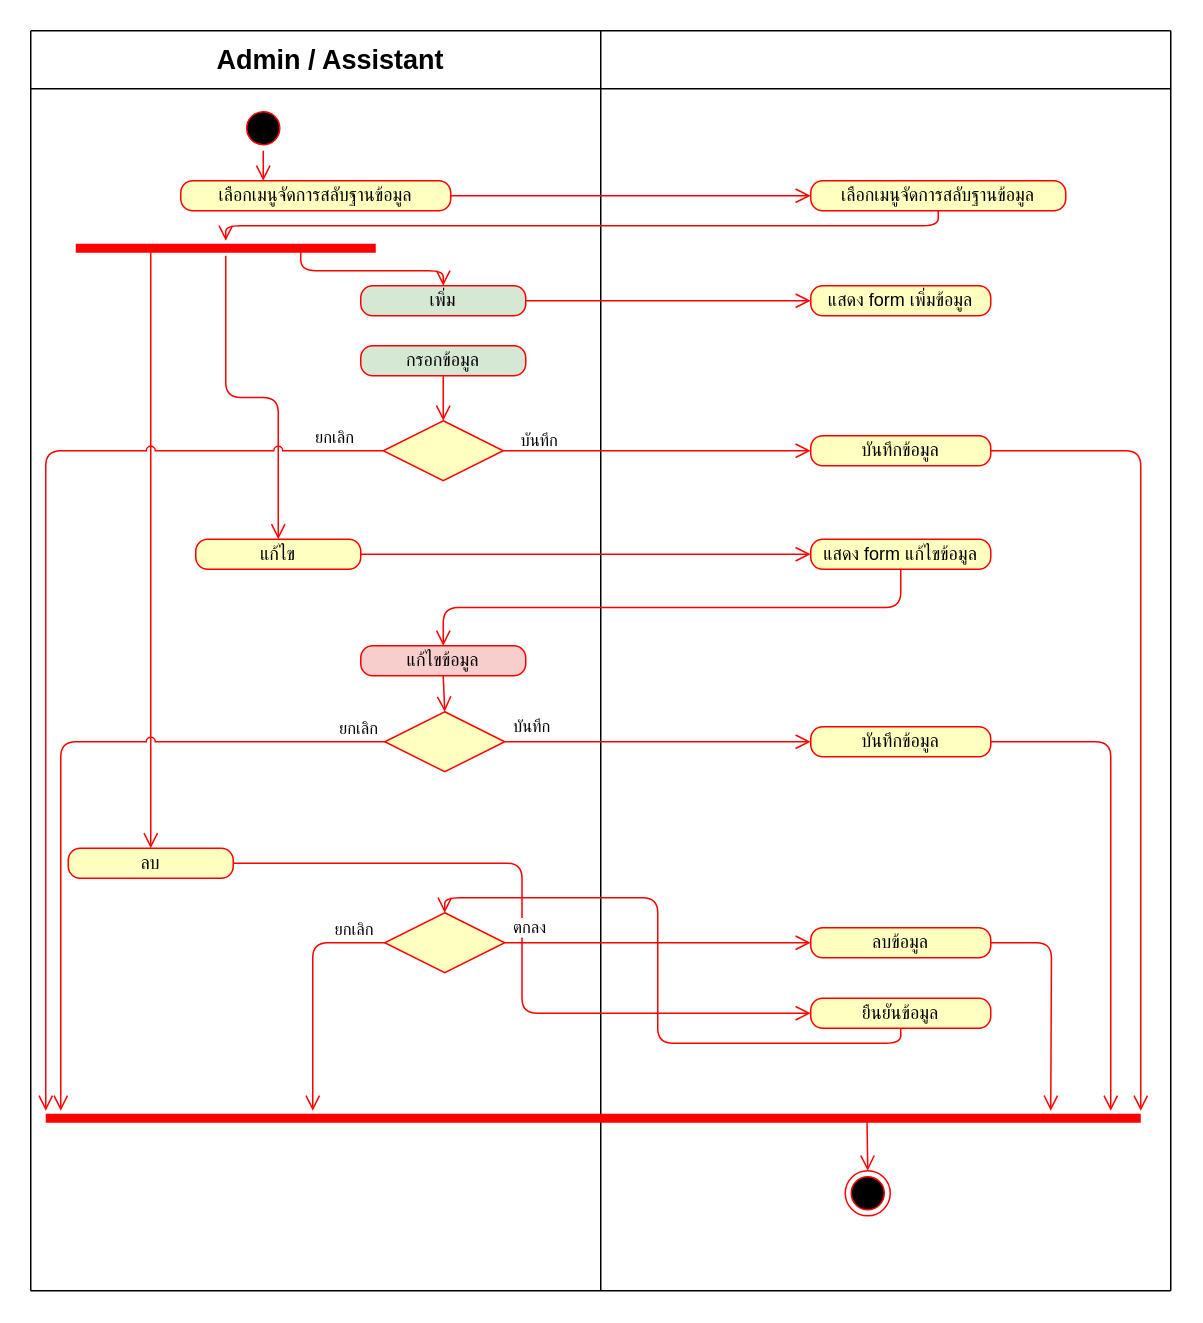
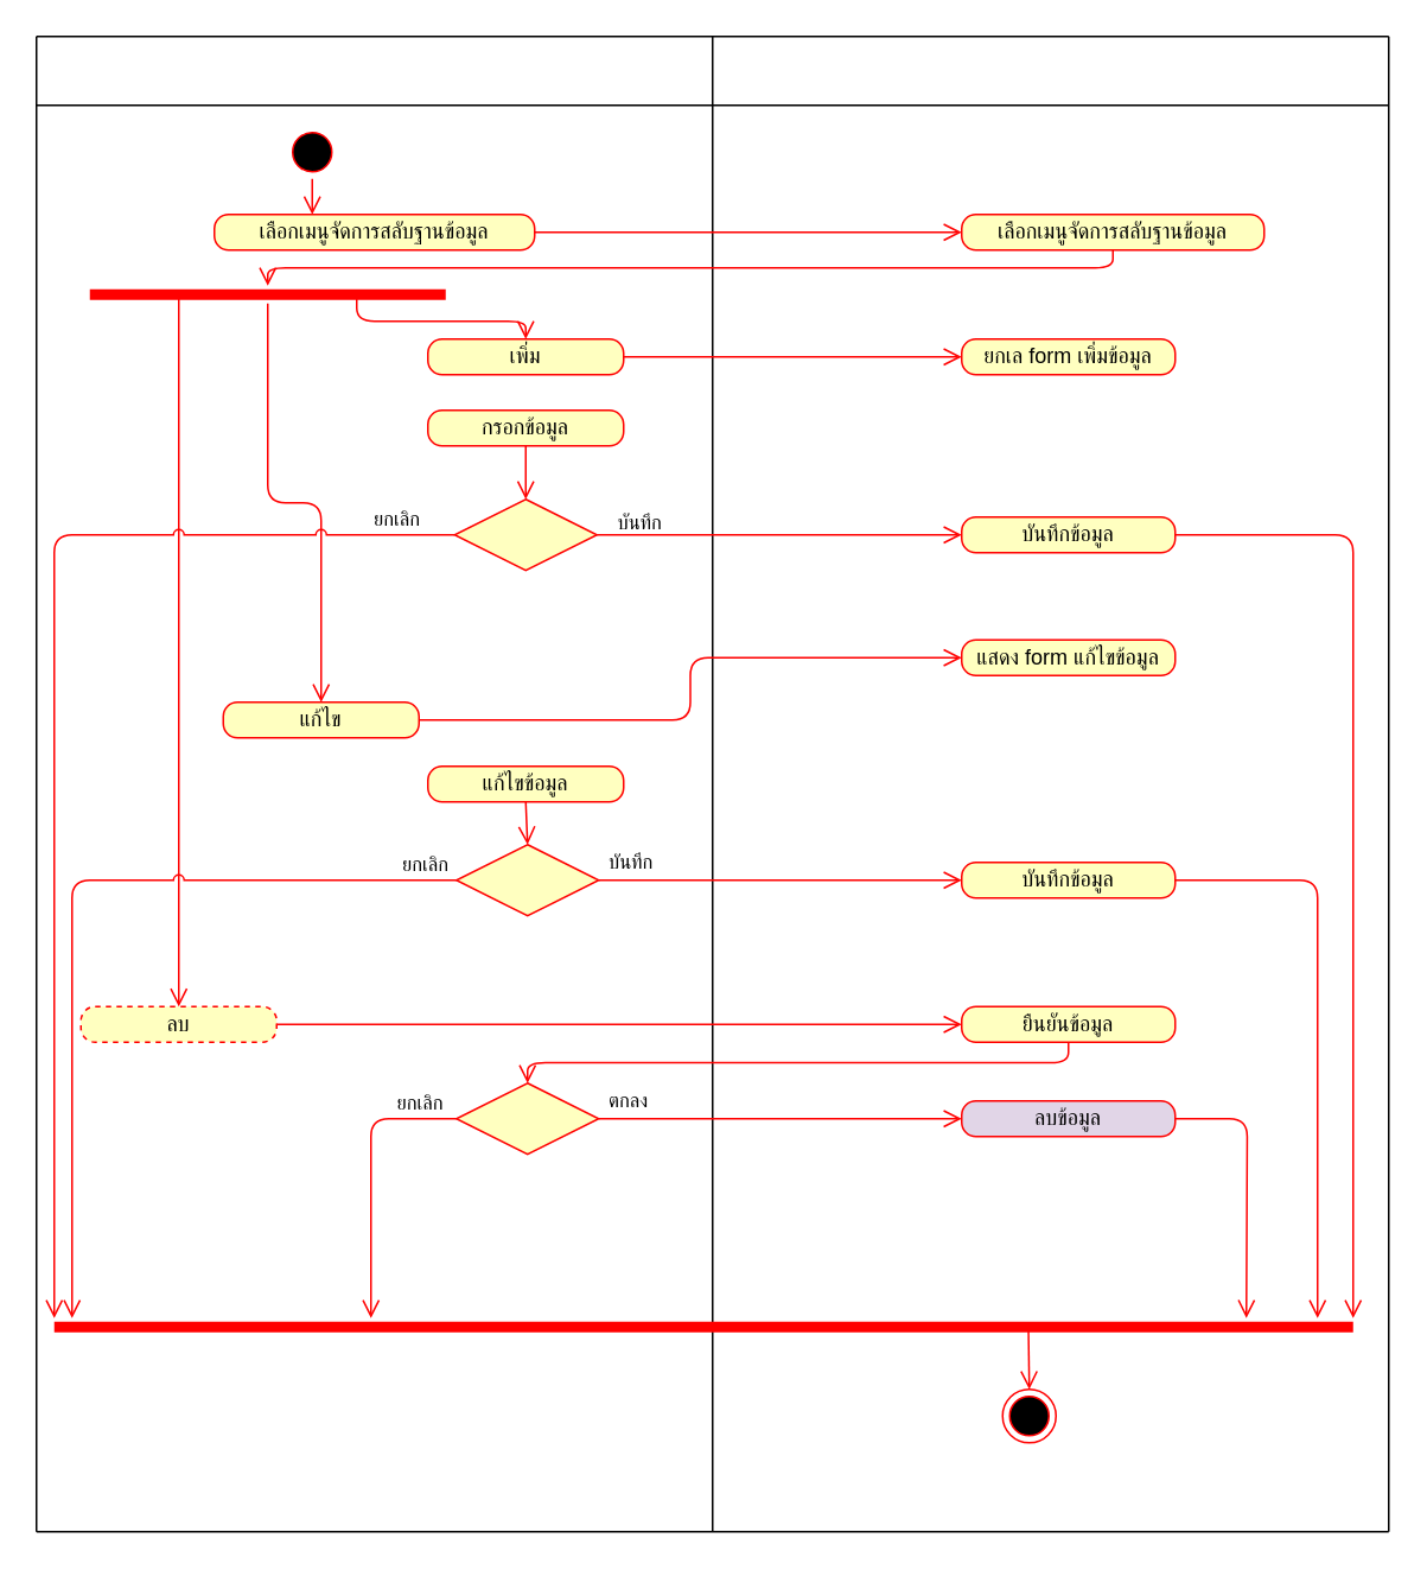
- <mxCell id="7" value="&lt;font style=&quot;font-size: 18px&quot;&gt;&lt;b&gt;Admin / Assistant&lt;/b&gt;&lt;/font&gt;" style="text;html=1;strokeColor=none;fillColor=none;align=center;verticalAlign=middle;whiteSpace=wrap;rounded=0;" parent="1" vertex="1"><mxGeometry x="130" y="30" width="180" height="20" as="geometry" /></mxCell>
- <mxCell id="18" value="เพิ่ม" style="rounded=1;whiteSpace=wrap;html=1;arcSize=40;fontColor=#000000;fillColor=#d5e8d4;strokeColor=#ff0000;" parent="1" vertex="1"><mxGeometry x="240" y="190" width="110" height="20" as="geometry" /></mxCell>
+ <mxCell id="18" value="เพิ่ม" style="rounded=1;whiteSpace=wrap;html=1;arcSize=40;fontColor=#000000;fillColor=#ffffc0;strokeColor=#ff0000;" parent="1" vertex="1"><mxGeometry x="240" y="190" width="110" height="20" as="geometry" /></mxCell>
- <mxCell id="21" value="แสดง form เพิ่มข้อมูล" style="rounded=1;whiteSpace=wrap;html=1;arcSize=40;fontColor=#000000;fillColor=#ffffc0;strokeColor=#ff0000;" parent="1" vertex="1"><mxGeometry x="540" y="190" width="120" height="20" as="geometry" /></mxCell>
+ <mxCell id="21" value="ยกเล form เพิ่มข้อมูล" style="rounded=1;whiteSpace=wrap;html=1;arcSize=40;fontColor=#000000;fillColor=#ffffc0;strokeColor=#ff0000;" parent="1" vertex="1"><mxGeometry x="540" y="190" width="120" height="20" as="geometry" /></mxCell>
- <mxCell id="23" value="กรอกข้อมูล" style="rounded=1;whiteSpace=wrap;html=1;arcSize=40;fontColor=#000000;fillColor=#d5e8d4;strokeColor=#ff0000;" parent="1" vertex="1"><mxGeometry x="240" y="230" width="110" height="20" as="geometry" /></mxCell>
+ <mxCell id="23" value="กรอกข้อมูล" style="rounded=1;whiteSpace=wrap;html=1;arcSize=40;fontColor=#000000;fillColor=#ffffc0;strokeColor=#ff0000;" parent="1" vertex="1"><mxGeometry x="240" y="230" width="110" height="20" as="geometry" /></mxCell>
- <mxCell id="19" value="แก้ไข" style="rounded=1;whiteSpace=wrap;html=1;arcSize=40;fontColor=#000000;fillColor=#ffffc0;strokeColor=#ff0000;" parent="1" vertex="1"><mxGeometry x="130" y="359" width="110" height="20" as="geometry" /></mxCell>
+ <mxCell id="19" value="แก้ไข" style="rounded=1;whiteSpace=wrap;html=1;arcSize=40;fontColor=#000000;fillColor=#ffffc0;strokeColor=#ff0000;" parent="1" vertex="1"><mxGeometry x="125" y="394" width="110" height="20" as="geometry" /></mxCell>
- <mxCell id="34" value="" style="edgeStyle=orthogonalEdgeStyle;html=1;verticalAlign=bottom;endArrow=open;endSize=8;strokeColor=#ff0000;exitX=0.5;exitY=1;exitDx=0;exitDy=0;entryX=0.5;entryY=0;entryDx=0;entryDy=0;" parent="1" source="32" target="33" edge="1"><mxGeometry relative="1" as="geometry"><mxPoint x="580" y="500" as="targetPoint" /><mxPoint x="390" y="500" as="sourcePoint" /></mxGeometry></mxCell>
- <mxCell id="33" value="แก้ไขข้อมูล" style="rounded=1;whiteSpace=wrap;html=1;arcSize=40;fontColor=#000000;fillColor=#f8cecc;strokeColor=#ff0000;" parent="1" vertex="1"><mxGeometry x="240" y="430" width="110" height="20" as="geometry" /></mxCell>
+ <mxCell id="33" value="แก้ไขข้อมูล" style="rounded=1;whiteSpace=wrap;html=1;arcSize=40;fontColor=#000000;fillColor=#ffffc0;strokeColor=#ff0000;" parent="1" vertex="1"><mxGeometry x="240" y="430" width="110" height="20" as="geometry" /></mxCell>
- <mxCell id="20" value="ลบ" style="rounded=1;whiteSpace=wrap;html=1;arcSize=40;fontColor=#000000;fillColor=#ffffc0;strokeColor=#ff0000;" parent="1" vertex="1"><mxGeometry x="45" y="565" width="110" height="20" as="geometry" /></mxCell>
+ <mxCell id="20" value="ลบ" style="rounded=1;whiteSpace=wrap;html=1;arcSize=40;fontColor=#000000;fillColor=#ffffc0;strokeColor=#ff0000;dashed=1;" parent="1" vertex="1"><mxGeometry x="45" y="565" width="110" height="20" as="geometry" /></mxCell>
- <mxCell id="43" value="ลบข้อมูล" style="rounded=1;whiteSpace=wrap;html=1;arcSize=40;fontColor=#000000;fillColor=#ffffc0;strokeColor=#ff0000;" parent="1" vertex="1"><mxGeometry x="540" y="618" width="120" height="20" as="geometry" /></mxCell>
+ <mxCell id="43" value="ลบข้อมูล" style="rounded=1;whiteSpace=wrap;html=1;arcSize=40;fontColor=#000000;fillColor=#e1d5e7;strokeColor=#ff0000;" parent="1" vertex="1"><mxGeometry x="540" y="618" width="120" height="20" as="geometry" /></mxCell>
- <mxCell id="39" value="ยืนยันข้อมูล" style="rounded=1;whiteSpace=wrap;html=1;arcSize=40;fontColor=#000000;fillColor=#ffffc0;strokeColor=#ff0000;" parent="1" vertex="1"><mxGeometry x="540" y="665" width="120" height="20" as="geometry" /></mxCell>
+ <mxCell id="39" value="ยืนยันข้อมูล" style="rounded=1;whiteSpace=wrap;html=1;arcSize=40;fontColor=#000000;fillColor=#ffffc0;strokeColor=#ff0000;" parent="1" vertex="1"><mxGeometry x="540" y="565" width="120" height="20" as="geometry" /></mxCell>
